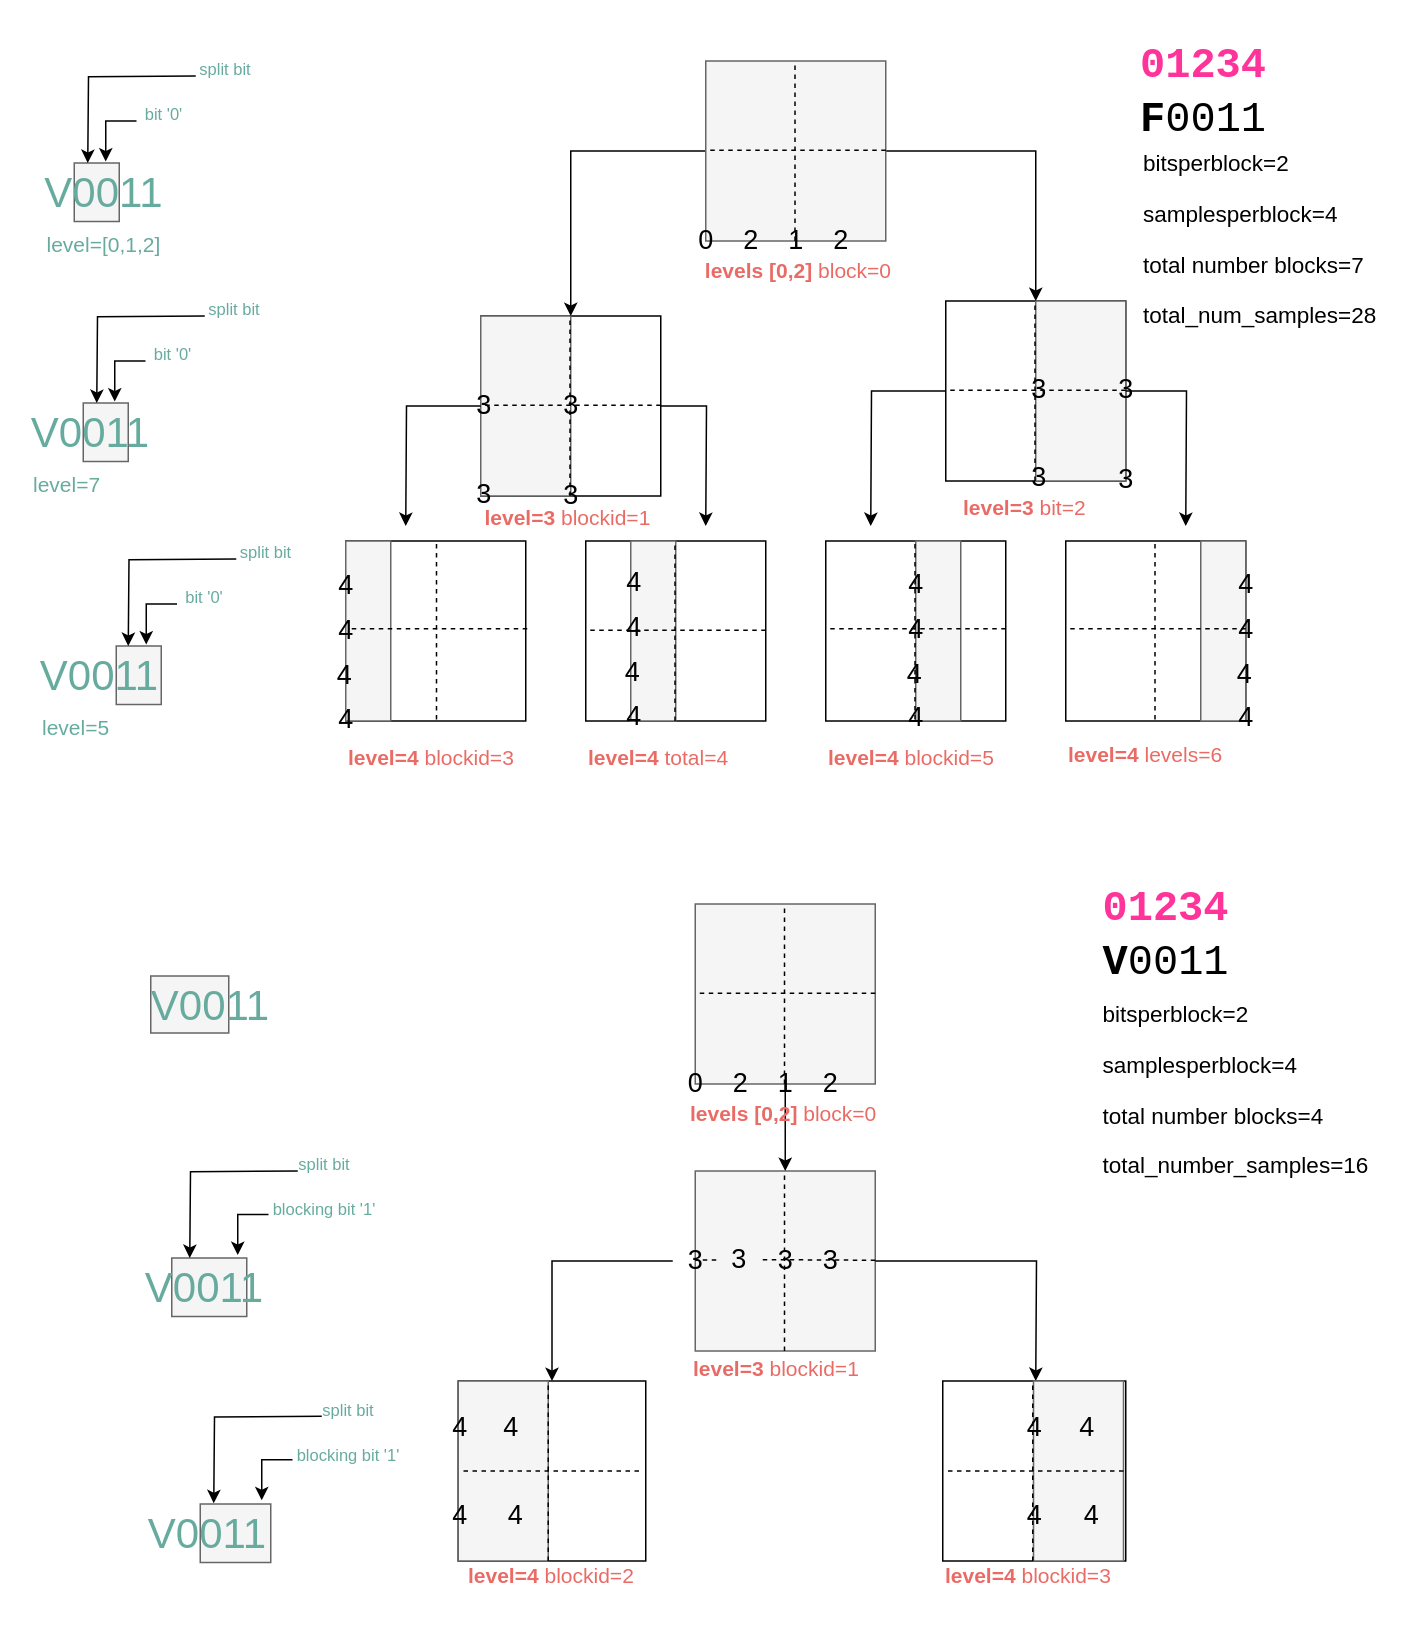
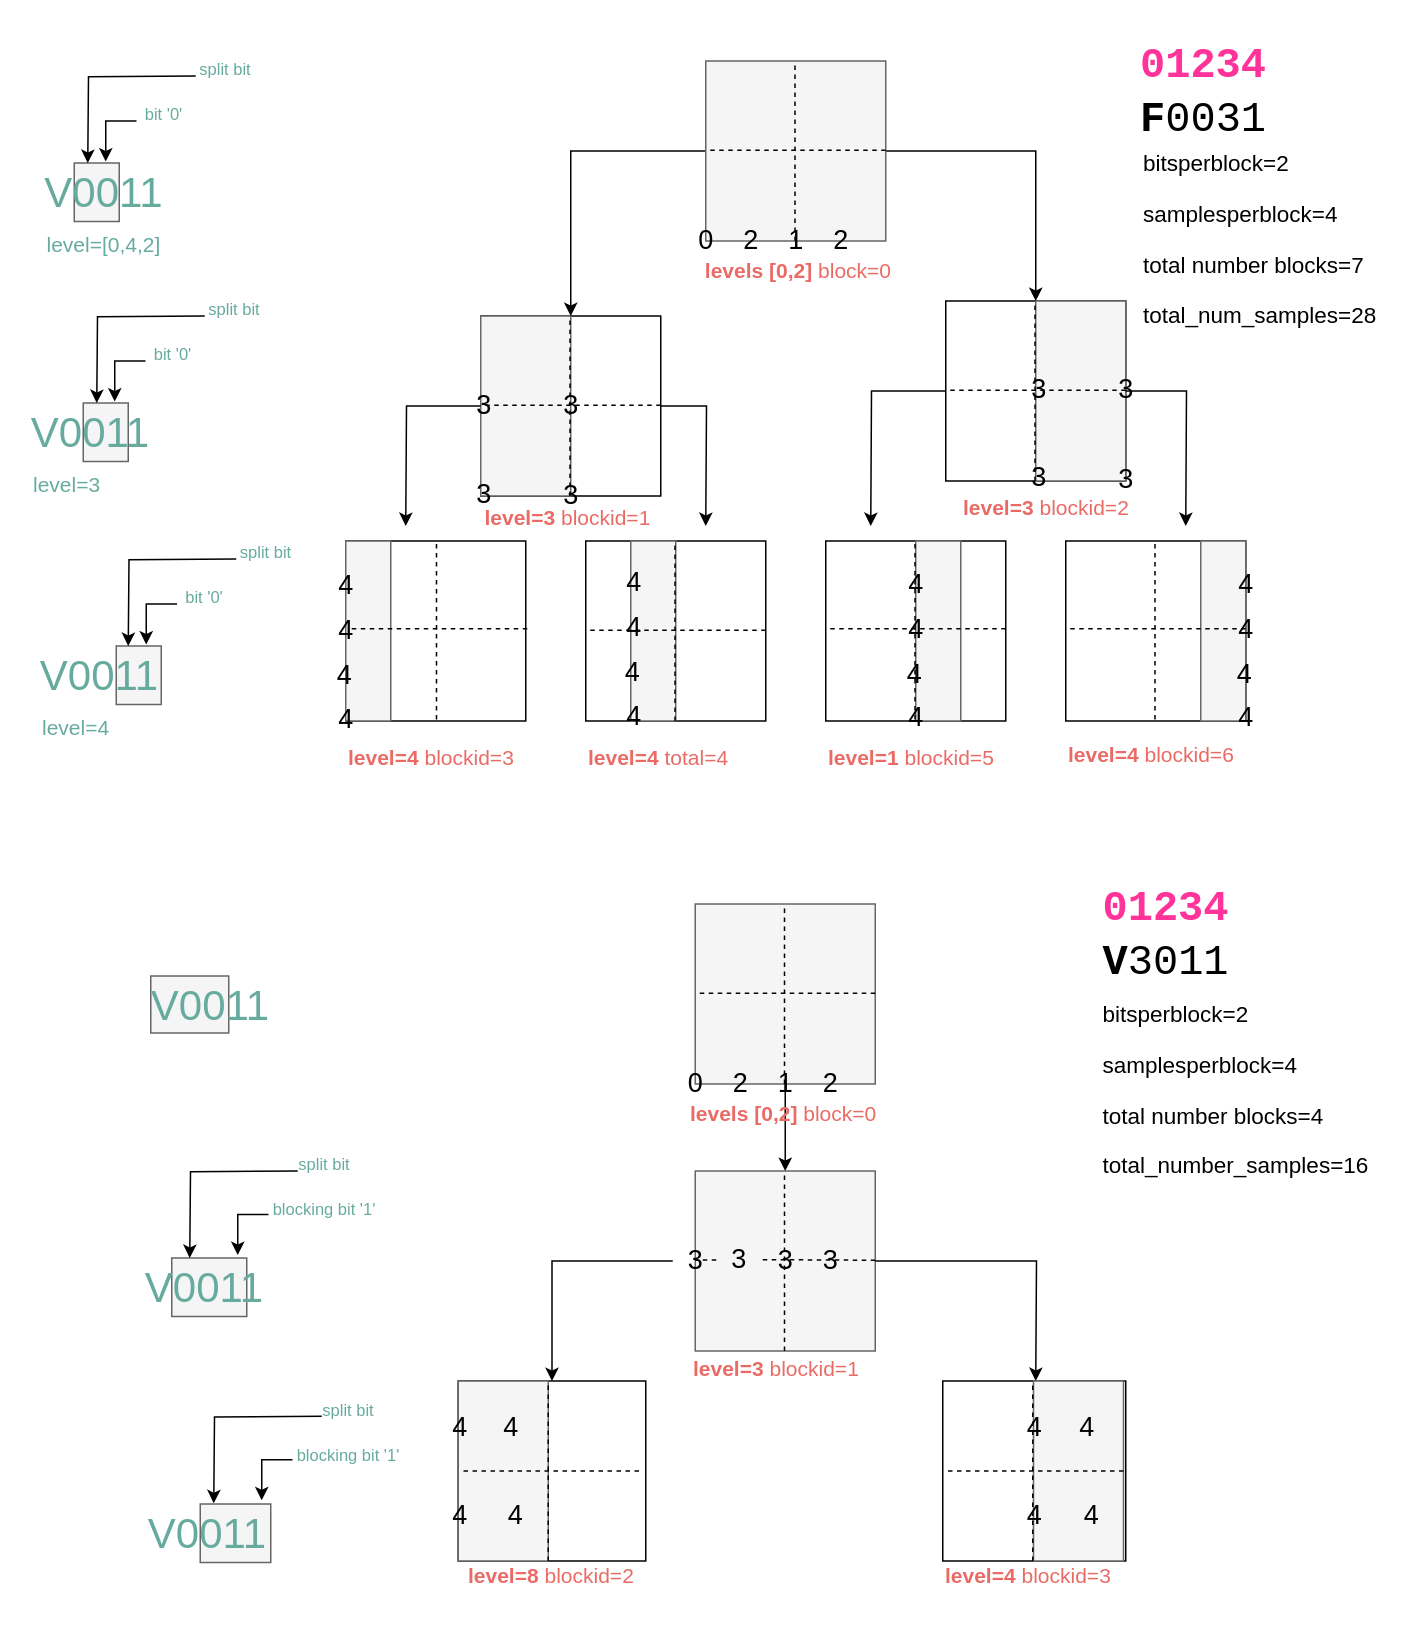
- <mxCell id="21" value="&lt;font face=&quot;Courier New&quot; style=&quot;font-size: 28px&quot;&gt;&lt;b&gt;&lt;font color=&quot;#ff3399&quot;&gt;01234&lt;/font&gt;&lt;/b&gt;&lt;br style=&quot;font-size: 28px&quot;&gt;&lt;b&gt;F&lt;/b&gt;0011&lt;/font&gt;" style="text;html=1;resizable=0;autosize=1;align=left;verticalAlign=middle;points=[];fillColor=none;strokeColor=none;rounded=0;fontSize=28;" vertex="1" parent="1"><mxGeometry x="758" y="20" width="100" height="80" as="geometry" /></mxCell>
+ <mxCell id="21" value="&lt;font face=&quot;Courier New&quot; style=&quot;font-size: 28px&quot;&gt;&lt;b&gt;&lt;font color=&quot;#ff3399&quot;&gt;01234&lt;/font&gt;&lt;/b&gt;&lt;br style=&quot;font-size: 28px&quot;&gt;&lt;b&gt;F&lt;/b&gt;0031&lt;/font&gt;" style="text;html=1;resizable=0;autosize=1;align=left;verticalAlign=middle;points=[];fillColor=none;strokeColor=none;rounded=0;fontSize=28;" vertex="1" parent="1"><mxGeometry x="758" y="20" width="100" height="80" as="geometry" /></mxCell>
- <mxCell id="86" value="&lt;span style=&quot;font-size: 14px&quot;&gt;level=[0,1,2]&lt;/span&gt;" style="text;html=1;resizable=0;autosize=1;align=left;verticalAlign=middle;points=[];fillColor=none;strokeColor=none;rounded=0;fontSize=28;fontColor=#67AB9F;" vertex="1" parent="78"><mxGeometry x="9" y="98" width="90" height="40" as="geometry" /></mxCell>
+ <mxCell id="86" value="&lt;span style=&quot;font-size: 14px&quot;&gt;level=[0,4,2]&lt;/span&gt;" style="text;html=1;resizable=0;autosize=1;align=left;verticalAlign=middle;points=[];fillColor=none;strokeColor=none;rounded=0;fontSize=28;fontColor=#67AB9F;" vertex="1" parent="78"><mxGeometry x="9" y="98" width="90" height="40" as="geometry" /></mxCell>
- <mxCell id="79" value="&lt;span style=&quot;font-size: 14px&quot;&gt;level=7&amp;nbsp;&lt;/span&gt;" style="text;html=1;resizable=0;autosize=1;align=left;verticalAlign=middle;points=[];fillColor=none;strokeColor=none;rounded=0;fontSize=28;fontColor=#67AB9F;" vertex="1" parent="78"><mxGeometry y="258" width="60" height="40" as="geometry" /></mxCell>
+ <mxCell id="79" value="&lt;span style=&quot;font-size: 14px&quot;&gt;level=3&amp;nbsp;&lt;/span&gt;" style="text;html=1;resizable=0;autosize=1;align=left;verticalAlign=middle;points=[];fillColor=none;strokeColor=none;rounded=0;fontSize=28;fontColor=#67AB9F;" vertex="1" parent="78"><mxGeometry y="258" width="60" height="40" as="geometry" /></mxCell>
- <mxCell id="39" value="&lt;span style=&quot;font-size: 14px&quot;&gt;&lt;b&gt;level=3&lt;/b&gt; bit=2&lt;/span&gt;" style="text;html=1;resizable=0;autosize=1;align=left;verticalAlign=middle;points=[];fillColor=none;strokeColor=none;rounded=0;fontSize=28;fontColor=#EA6B66;" vertex="1" parent="34"><mxGeometry x="-37" y="69" width="130" height="40" as="geometry" /></mxCell>
+ <mxCell id="39" value="&lt;span style=&quot;font-size: 14px&quot;&gt;&lt;b&gt;level=3&lt;/b&gt; blockid=2&lt;/span&gt;" style="text;html=1;resizable=0;autosize=1;align=left;verticalAlign=middle;points=[];fillColor=none;strokeColor=none;rounded=0;fontSize=28;fontColor=#EA6B66;" vertex="1" parent="34"><mxGeometry x="-37" y="69" width="130" height="40" as="geometry" /></mxCell>
- <mxCell id="93" value="&lt;span style=&quot;font-size: 14px&quot;&gt;level=5&amp;nbsp;&lt;/span&gt;" style="text;html=1;resizable=0;autosize=1;align=left;verticalAlign=middle;points=[];fillColor=none;strokeColor=none;rounded=0;fontSize=28;fontColor=#67AB9F;" vertex="1" parent="78"><mxGeometry x="6" y="420" width="60" height="40" as="geometry" /></mxCell>
+ <mxCell id="93" value="&lt;span style=&quot;font-size: 14px&quot;&gt;level=4&amp;nbsp;&lt;/span&gt;" style="text;html=1;resizable=0;autosize=1;align=left;verticalAlign=middle;points=[];fillColor=none;strokeColor=none;rounded=0;fontSize=28;fontColor=#67AB9F;" vertex="1" parent="78"><mxGeometry x="6" y="420" width="60" height="40" as="geometry" /></mxCell>
- <mxCell id="72" value="&lt;span style=&quot;font-size: 14px&quot;&gt;&lt;b&gt;level=4&lt;/b&gt; levels=6&lt;/span&gt;" style="text;html=1;resizable=0;autosize=1;align=left;verticalAlign=middle;points=[];fillColor=none;strokeColor=none;rounded=0;fontSize=28;fontColor=#EA6B66;" vertex="1" parent="67"><mxGeometry x="-104" y="104" width="130" height="40" as="geometry" /></mxCell>
+ <mxCell id="72" value="&lt;span style=&quot;font-size: 14px&quot;&gt;&lt;b&gt;level=4&lt;/b&gt; blockid=6&lt;/span&gt;" style="text;html=1;resizable=0;autosize=1;align=left;verticalAlign=middle;points=[];fillColor=none;strokeColor=none;rounded=0;fontSize=28;fontColor=#EA6B66;" vertex="1" parent="67"><mxGeometry x="-104" y="104" width="130" height="40" as="geometry" /></mxCell>
- <mxCell id="77" value="&lt;span style=&quot;font-size: 14px&quot;&gt;&lt;b&gt;level=4&lt;/b&gt; blockid=5&lt;/span&gt;" style="text;html=1;resizable=0;autosize=1;align=left;verticalAlign=middle;points=[];fillColor=none;strokeColor=none;rounded=0;fontSize=28;fontColor=#EA6B66;" vertex="1" parent="1"><mxGeometry x="550" y="480" width="130" height="40" as="geometry" /></mxCell>
+ <mxCell id="77" value="&lt;span style=&quot;font-size: 14px&quot;&gt;&lt;b&gt;level=1&lt;/b&gt; blockid=5&lt;/span&gt;" style="text;html=1;resizable=0;autosize=1;align=left;verticalAlign=middle;points=[];fillColor=none;strokeColor=none;rounded=0;fontSize=28;fontColor=#EA6B66;" vertex="1" parent="1"><mxGeometry x="550" y="480" width="130" height="40" as="geometry" /></mxCell>
- <mxCell id="109" value="&lt;font face=&quot;Courier New&quot; style=&quot;font-size: 28px&quot;&gt;&lt;font color=&quot;#ff3399&quot;&gt;&lt;b&gt;01234&lt;/b&gt;&lt;br style=&quot;font-size: 28px&quot;&gt;&lt;/font&gt;&lt;b&gt;V&lt;/b&gt;0011&lt;/font&gt;" style="text;html=1;resizable=0;autosize=1;align=left;verticalAlign=middle;points=[];fillColor=none;strokeColor=none;rounded=0;fontSize=28;" vertex="1" parent="1"><mxGeometry x="733" y="582" width="100" height="80" as="geometry" /></mxCell>
+ <mxCell id="109" value="&lt;font face=&quot;Courier New&quot; style=&quot;font-size: 28px&quot;&gt;&lt;font color=&quot;#ff3399&quot;&gt;&lt;b&gt;01234&lt;/b&gt;&lt;br style=&quot;font-size: 28px&quot;&gt;&lt;/font&gt;&lt;b&gt;V&lt;/b&gt;3011&lt;/font&gt;" style="text;html=1;resizable=0;autosize=1;align=left;verticalAlign=middle;points=[];fillColor=none;strokeColor=none;rounded=0;fontSize=28;" vertex="1" parent="1"><mxGeometry x="733" y="582" width="100" height="80" as="geometry" /></mxCell>
- <mxCell id="113" value="&lt;span style=&quot;font-size: 14px&quot;&gt;&lt;b&gt;level=4&lt;/b&gt; blockid=2&lt;/span&gt;" style="text;html=1;resizable=0;autosize=1;align=left;verticalAlign=middle;points=[];fillColor=none;strokeColor=none;rounded=0;fontSize=28;fontColor=#EA6B66;" vertex="1" parent="1"><mxGeometry x="310" y="1025" width="130" height="40" as="geometry" /></mxCell>
+ <mxCell id="113" value="&lt;span style=&quot;font-size: 14px&quot;&gt;&lt;b&gt;level=8&lt;/b&gt; blockid=2&lt;/span&gt;" style="text;html=1;resizable=0;autosize=1;align=left;verticalAlign=middle;points=[];fillColor=none;strokeColor=none;rounded=0;fontSize=28;fontColor=#EA6B66;" vertex="1" parent="1"><mxGeometry x="310" y="1025" width="130" height="40" as="geometry" /></mxCell>
